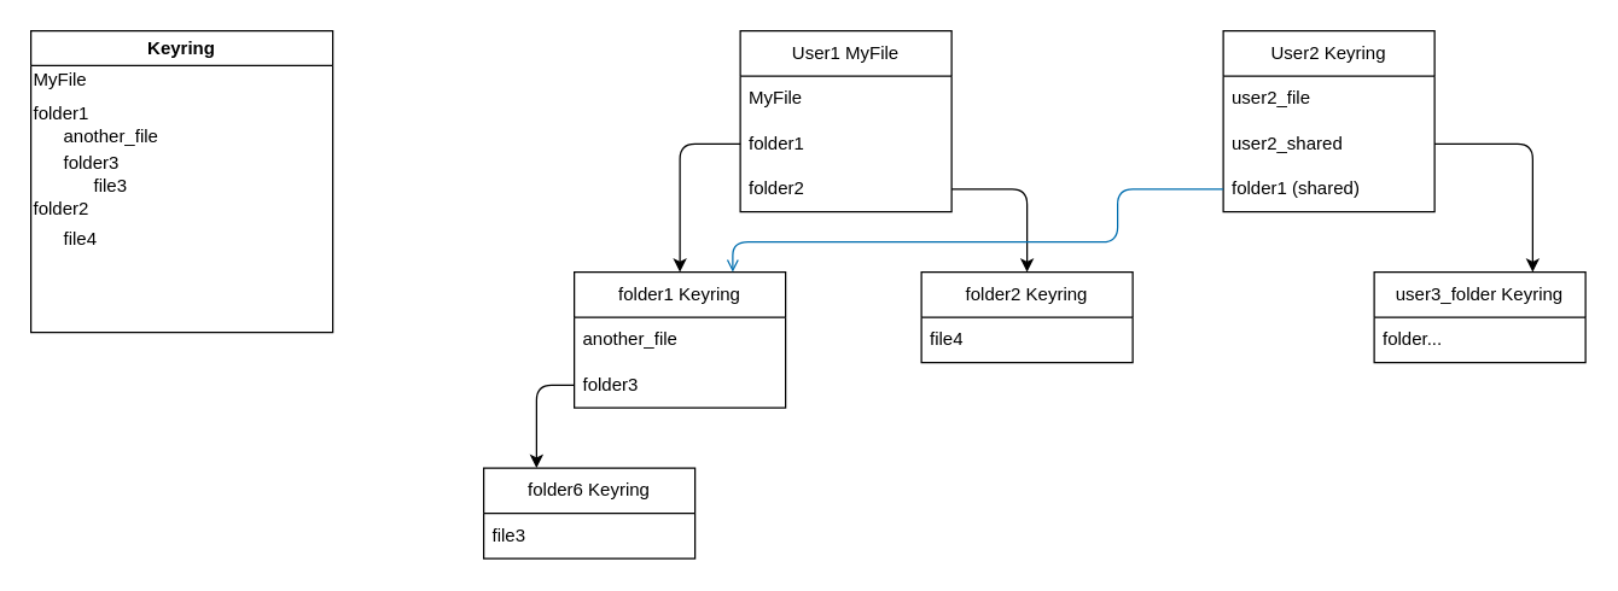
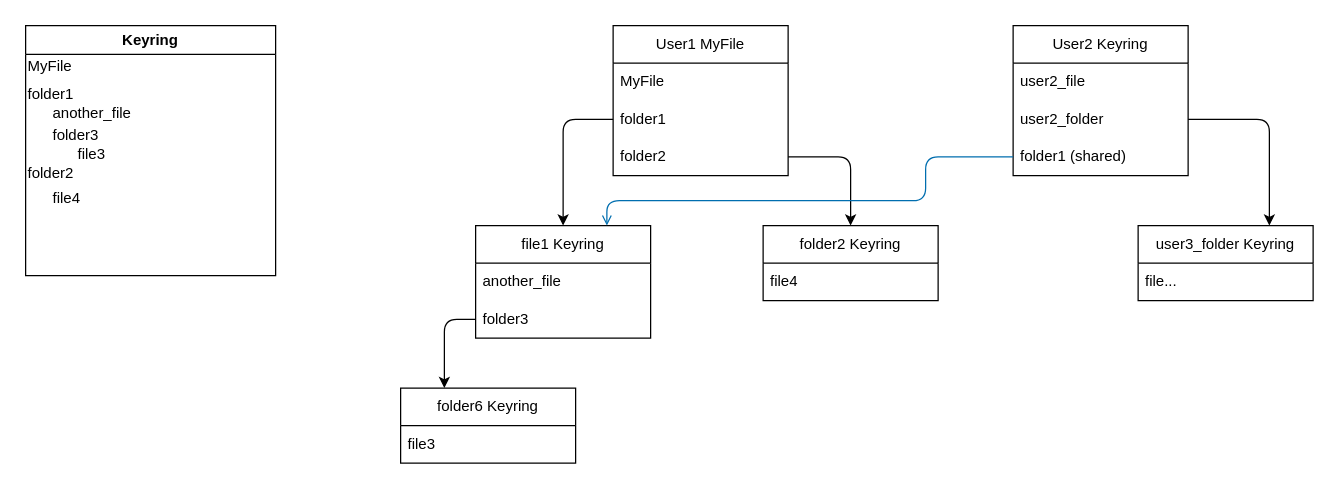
- <mxCell id="26" value="user2_shared" style="text;strokeColor=none;fillColor=none;align=left;verticalAlign=middle;spacingLeft=4;spacingRight=4;overflow=hidden;points=[[0,0.5],[1,0.5]];portConstraint=eastwest;rotatable=0;whiteSpace=wrap;html=1;" vertex="1" parent="24"><mxGeometry y="60" width="140" height="30" as="geometry" /></mxCell>
+ <mxCell id="26" value="user2_folder" style="text;strokeColor=none;fillColor=none;align=left;verticalAlign=middle;spacingLeft=4;spacingRight=4;overflow=hidden;points=[[0,0.5],[1,0.5]];portConstraint=eastwest;rotatable=0;whiteSpace=wrap;html=1;" vertex="1" parent="24"><mxGeometry y="60" width="140" height="30" as="geometry" /></mxCell>
- <mxCell id="14" value="folder1 Keyring" style="swimlane;fontStyle=0;childLayout=stackLayout;horizontal=1;startSize=30;horizontalStack=0;resizeParent=1;resizeParentMax=0;resizeLast=0;collapsible=1;marginBottom=0;whiteSpace=wrap;html=1;" vertex="1" parent="1"><mxGeometry x="380" y="180" width="140" height="90" as="geometry" /></mxCell>
+ <mxCell id="14" value="file1 Keyring" style="swimlane;fontStyle=0;childLayout=stackLayout;horizontal=1;startSize=30;horizontalStack=0;resizeParent=1;resizeParentMax=0;resizeLast=0;collapsible=1;marginBottom=0;whiteSpace=wrap;html=1;" vertex="1" parent="1"><mxGeometry x="380" y="180" width="140" height="90" as="geometry" /></mxCell>
- <mxCell id="29" value="folder..." style="text;strokeColor=none;fillColor=none;align=left;verticalAlign=middle;spacingLeft=4;spacingRight=4;overflow=hidden;points=[[0,0.5],[1,0.5]];portConstraint=eastwest;rotatable=0;whiteSpace=wrap;html=1;" vertex="1" parent="28"><mxGeometry y="30" width="140" height="30" as="geometry" /></mxCell>
+ <mxCell id="29" value="file..." style="text;strokeColor=none;fillColor=none;align=left;verticalAlign=middle;spacingLeft=4;spacingRight=4;overflow=hidden;points=[[0,0.5],[1,0.5]];portConstraint=eastwest;rotatable=0;whiteSpace=wrap;html=1;" vertex="1" parent="28"><mxGeometry y="30" width="140" height="30" as="geometry" /></mxCell>
